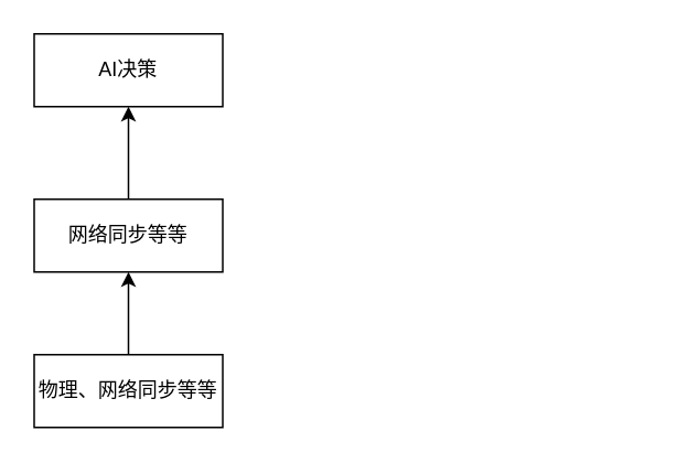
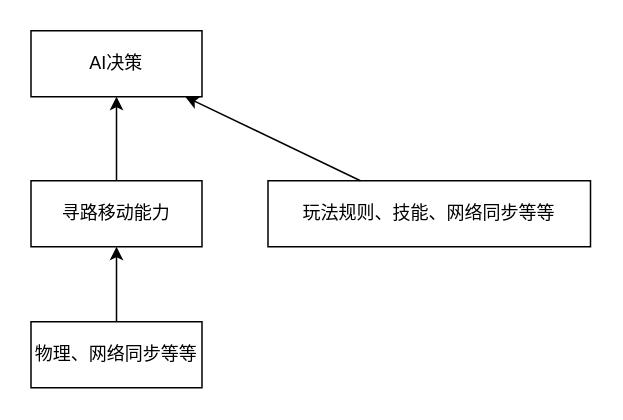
+ <mxCell id="8" value="" style="endArrow=classic;html=1;rounded=0;" edge="1" parent="1" source="6" target="7"><mxGeometry width="50" height="50" relative="1" as="geometry"><mxPoint x="114" y="136" as="sourcePoint" /><mxPoint x="164" y="86" as="targetPoint" /></mxGeometry></mxCell>
- <mxCell id="5" value="网络同步等等" style="rounded=0;whiteSpace=wrap;html=1;" vertex="1" parent="1"><mxGeometry x="20" y="120" width="114" height="44" as="geometry" /></mxCell>
+ <mxCell id="5" value="寻路移动能力" style="rounded=0;whiteSpace=wrap;html=1;" vertex="1" parent="1"><mxGeometry x="20" y="120" width="114" height="44" as="geometry" /></mxCell>
+ <mxCell id="6" value="玩法规则、技能、网络同步等等" style="rounded=0;whiteSpace=wrap;html=1;" vertex="1" parent="1"><mxGeometry x="178" y="120" width="215" height="44" as="geometry" /></mxCell>
